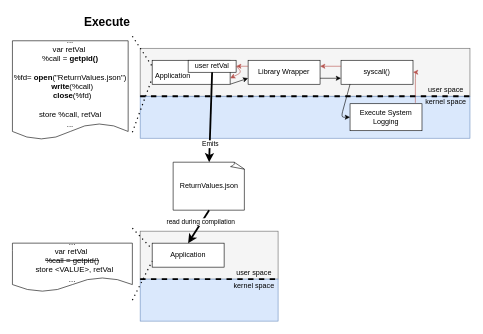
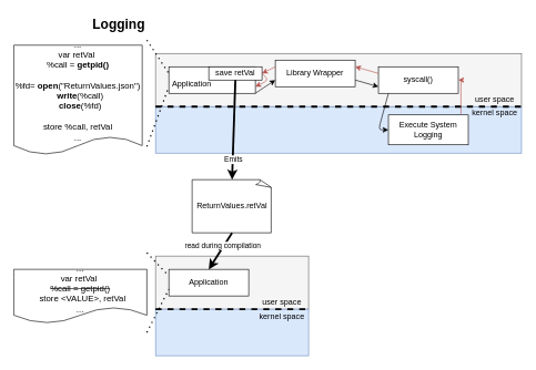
- <mxCell id="38" value="&lt;font style=&quot;font-size: 20px&quot;&gt;Execute&lt;/font&gt;" style="text;html=1;strokeColor=none;fillColor=none;align=center;verticalAlign=middle;whiteSpace=wrap;rounded=0;fontStyle=1;fontSize=20;" vertex="1" parent="1"><mxGeometry x="123" width="110" height="30" as="geometry" y="20" /></mxCell>
+ <mxCell id="38" value="&lt;font style=&quot;font-size: 20px&quot;&gt;Logging&lt;/font&gt;" style="text;html=1;strokeColor=none;fillColor=none;align=center;verticalAlign=middle;whiteSpace=wrap;rounded=0;fontStyle=1;fontSize=20;" vertex="1" parent="1"><mxGeometry x="123" width="110" height="30" as="geometry" y="20" /></mxCell>
- <mxCell id="18" value="&lt;font style=&quot;font-size: 12px&quot;&gt;user retVal&lt;/font&gt;" style="rounded=0;whiteSpace=wrap;html=1;" vertex="1" parent="1"><mxGeometry x="313" y="100" width="80" height="20" as="geometry" /></mxCell>
+ <mxCell id="18" value="&lt;font style=&quot;font-size: 12px&quot;&gt;save retVal&lt;/font&gt;" style="rounded=0;whiteSpace=wrap;html=1;" vertex="1" parent="1"><mxGeometry x="313" y="100" width="80" height="20" as="geometry" /></mxCell>
- <mxCell id="6" value="Library Wrapper" style="rounded=0;whiteSpace=wrap;html=1;" vertex="1" parent="1"><mxGeometry x="413" y="100" width="120" height="40" as="geometry" /></mxCell>
+ <mxCell id="6" value="Library Wrapper" style="rounded=0;whiteSpace=wrap;html=1;" vertex="1" parent="1"><mxGeometry x="413" y="90" width="120" height="40" as="geometry" /></mxCell>
- <mxCell id="22" value="ReturnValues.json" style="whiteSpace=wrap;html=1;shape=mxgraph.basic.document" vertex="1" parent="1"><mxGeometry x="288" y="270" width="120" height="80" as="geometry" /></mxCell>
+ <mxCell id="22" value="ReturnValues.retVal" style="whiteSpace=wrap;html=1;shape=mxgraph.basic.document" vertex="1" parent="1"><mxGeometry x="288" y="270" width="120" height="80" as="geometry" /></mxCell>
